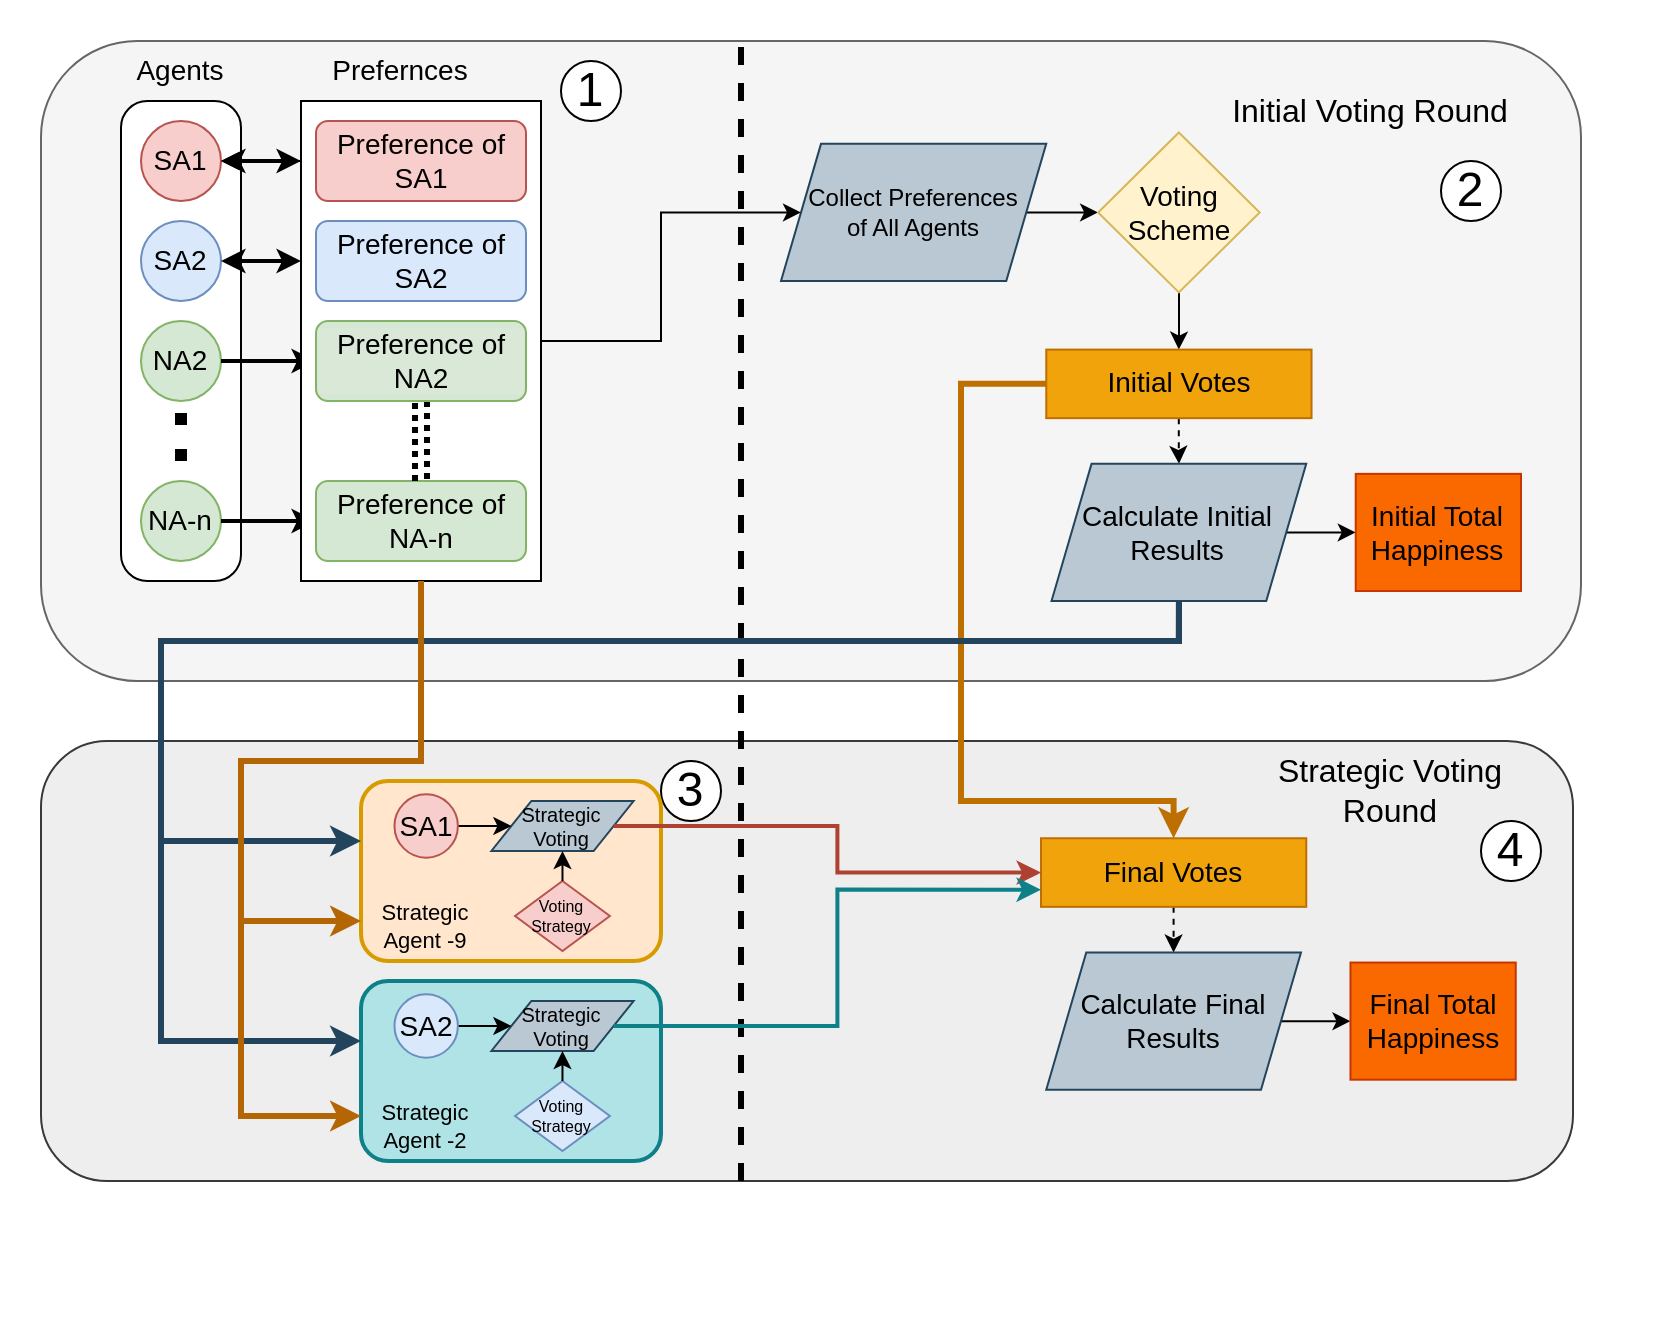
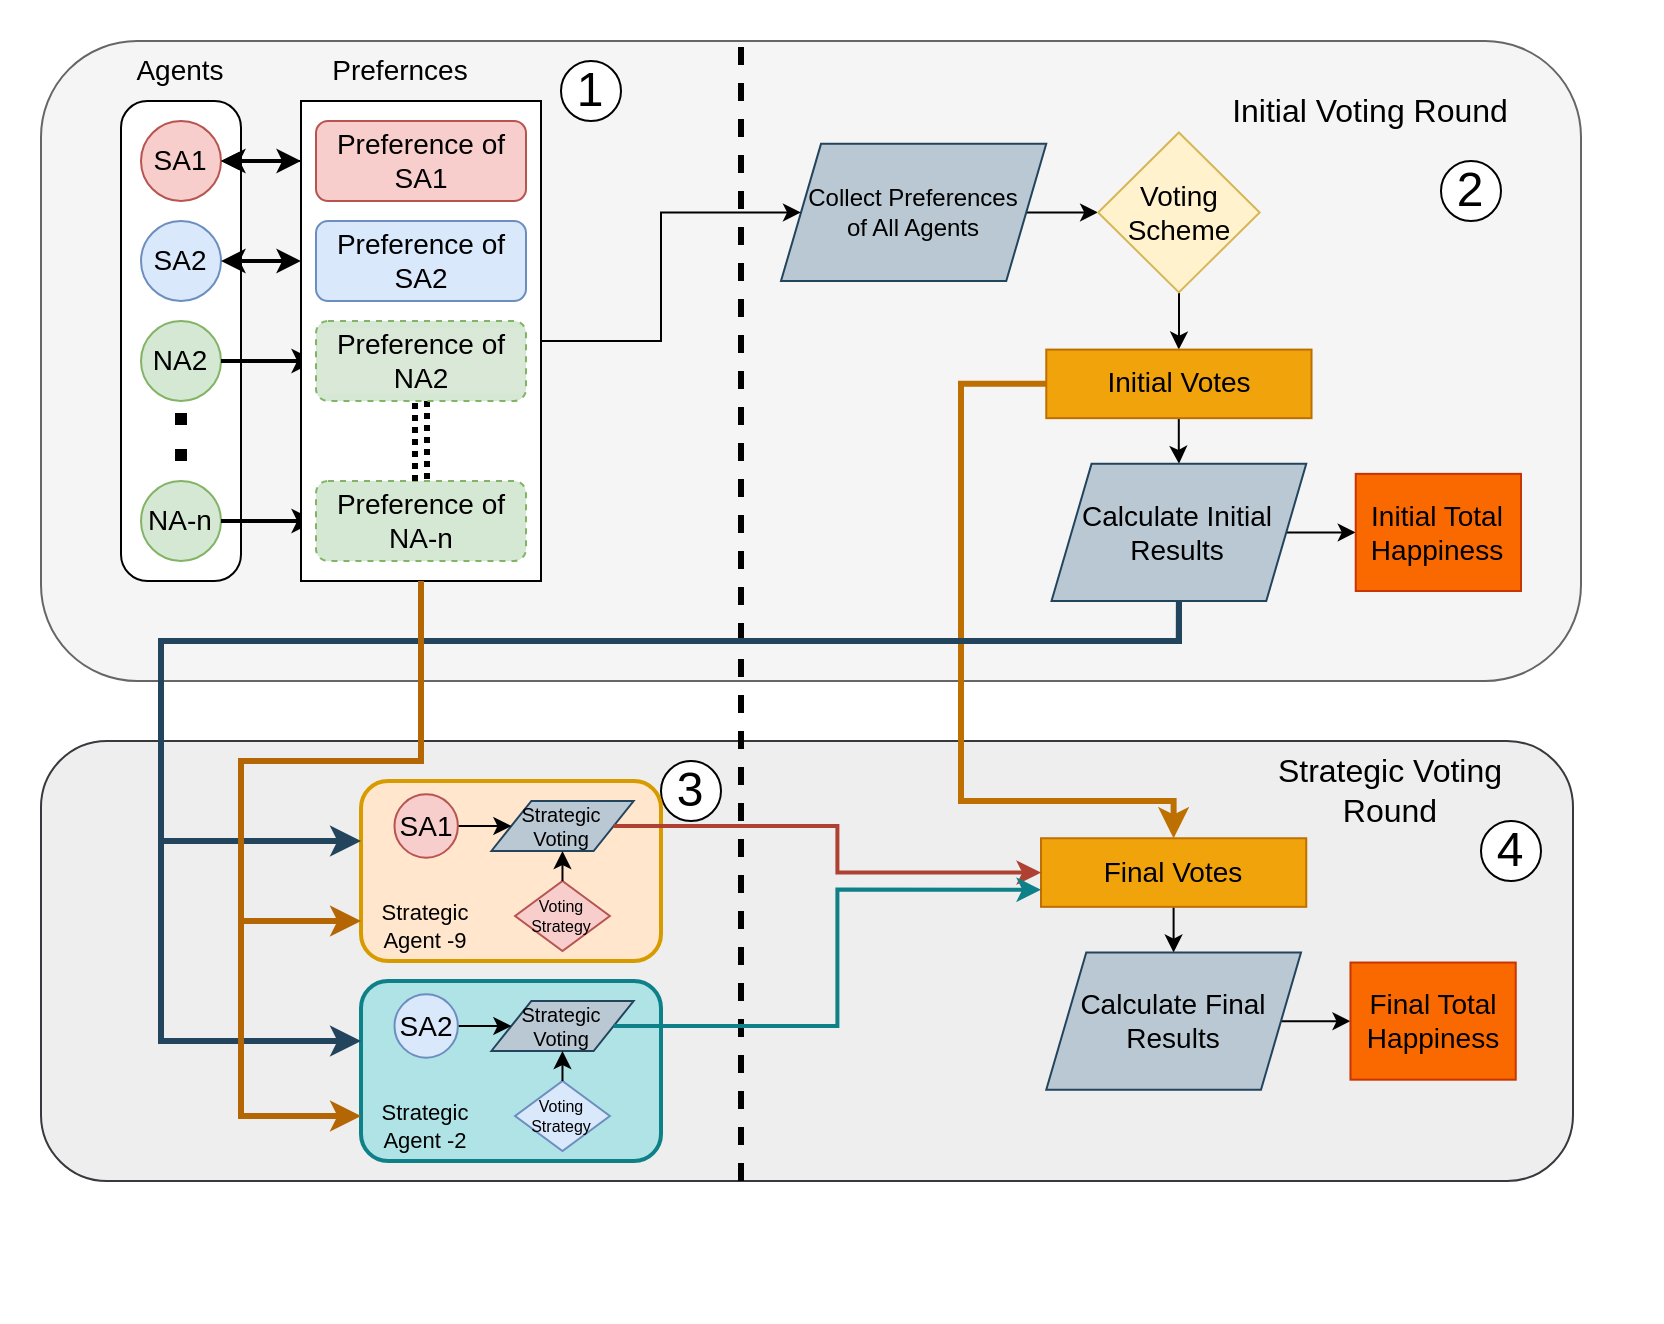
- <mxCell id="42" value="&lt;span style=&quot;color: rgb(0, 0, 0); font-family: Helvetica; font-size: 14px; font-style: normal; font-variant-ligatures: normal; font-variant-caps: normal; font-weight: 400; letter-spacing: normal; orphans: 2; text-align: center; text-indent: 0px; text-transform: none; widows: 2; word-spacing: 0px; -webkit-text-stroke-width: 0px; white-space: normal; text-decoration-thickness: initial; text-decoration-style: initial; text-decoration-color: initial; float: none; display: inline !important;&quot;&gt;Preference of NA2&lt;/span&gt;" style="rounded=1;whiteSpace=wrap;html=1;fontSize=14;fillColor=#d5e8d4;strokeColor=#82b366;labelBorderColor=none;labelBackgroundColor=#dae8d8;" parent="23" vertex="1"><mxGeometry x="97.5" y="140" width="105" height="40" as="geometry" /></mxCell>
+ <mxCell id="42" value="&lt;span style=&quot;color: rgb(0, 0, 0); font-family: Helvetica; font-size: 14px; font-style: normal; font-variant-ligatures: normal; font-variant-caps: normal; font-weight: 400; letter-spacing: normal; orphans: 2; text-align: center; text-indent: 0px; text-transform: none; widows: 2; word-spacing: 0px; -webkit-text-stroke-width: 0px; white-space: normal; text-decoration-thickness: initial; text-decoration-style: initial; text-decoration-color: initial; float: none; display: inline !important;&quot;&gt;Preference of NA2&lt;/span&gt;" style="rounded=1;whiteSpace=wrap;html=1;fontSize=14;fillColor=#d5e8d4;strokeColor=#82b366;labelBorderColor=none;labelBackgroundColor=#dae8d8;dashed=1;" parent="23" vertex="1"><mxGeometry x="97.5" y="140" width="105" height="40" as="geometry" /></mxCell>
- <mxCell id="9" value="" style="edgeStyle=orthogonalEdgeStyle;rounded=0;orthogonalLoop=1;jettySize=auto;html=1;fontSize=14;dashed=1;" parent="4" source="10" target="12" edge="1"><mxGeometry relative="1" as="geometry" /></mxCell>
+ <mxCell id="9" value="" style="edgeStyle=orthogonalEdgeStyle;rounded=0;orthogonalLoop=1;jettySize=auto;html=1;fontSize=14;" parent="4" source="10" target="12" edge="1"><mxGeometry relative="1" as="geometry" /></mxCell>
- <mxCell id="40" value="Preference of NA-n" style="rounded=1;whiteSpace=wrap;html=1;fontSize=14;fillColor=#d5e8d4;strokeColor=#82b366;" parent="23" vertex="1"><mxGeometry x="97.5" y="220" width="105" height="40" as="geometry" /></mxCell>
+ <mxCell id="40" value="Preference of NA-n" style="rounded=1;whiteSpace=wrap;html=1;fontSize=14;fillColor=#d5e8d4;strokeColor=#82b366;dashed=1;" parent="23" vertex="1"><mxGeometry x="97.5" y="220" width="105" height="40" as="geometry" /></mxCell>
- <mxCell id="16" value="" style="edgeStyle=orthogonalEdgeStyle;rounded=0;orthogonalLoop=1;jettySize=auto;html=1;fontSize=14;dashed=1;" parent="15" source="17" target="19" edge="1"><mxGeometry relative="1" as="geometry" /></mxCell>
+ <mxCell id="16" value="" style="edgeStyle=orthogonalEdgeStyle;rounded=0;orthogonalLoop=1;jettySize=auto;html=1;fontSize=14;" parent="15" source="17" target="19" edge="1"><mxGeometry relative="1" as="geometry" /></mxCell>
